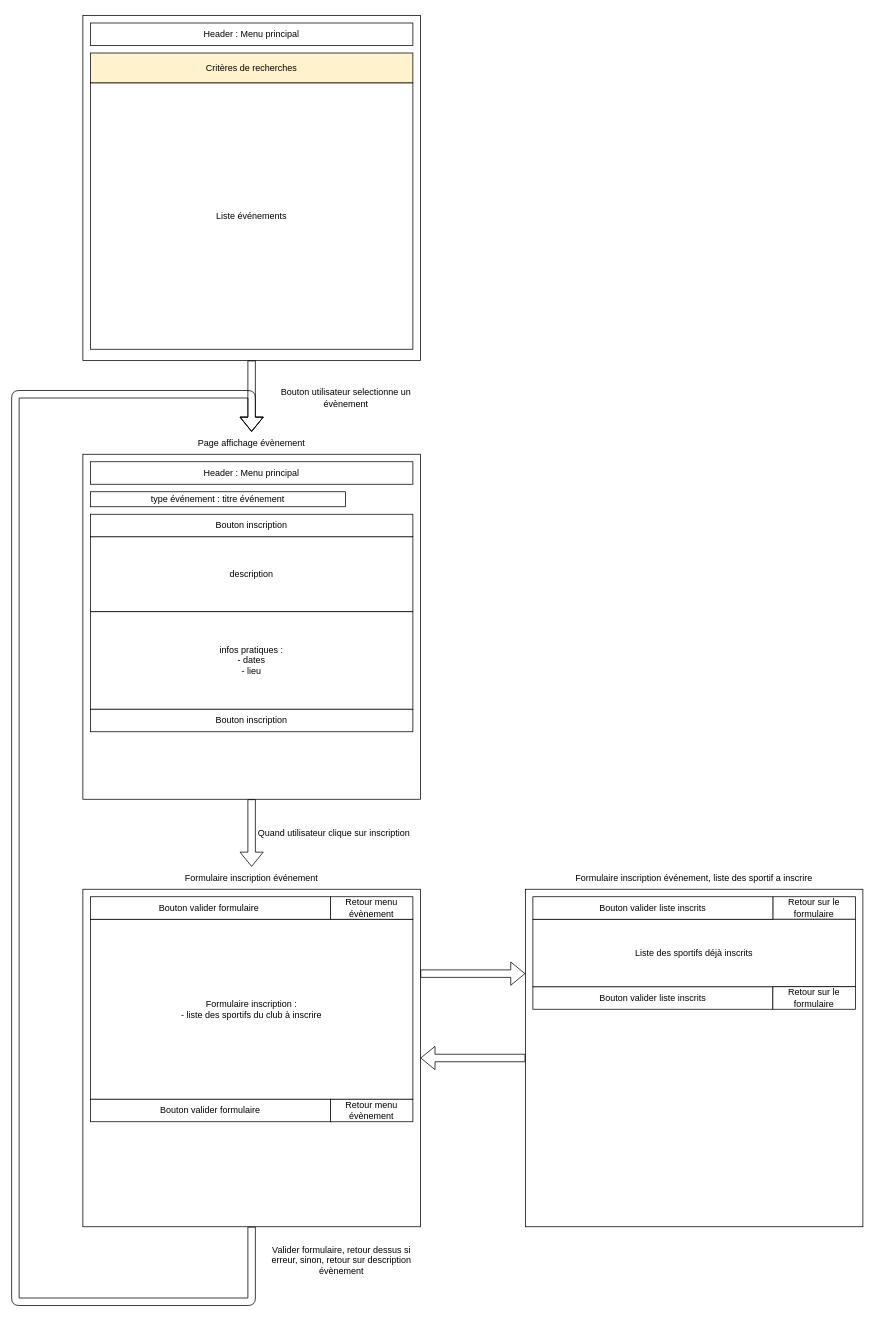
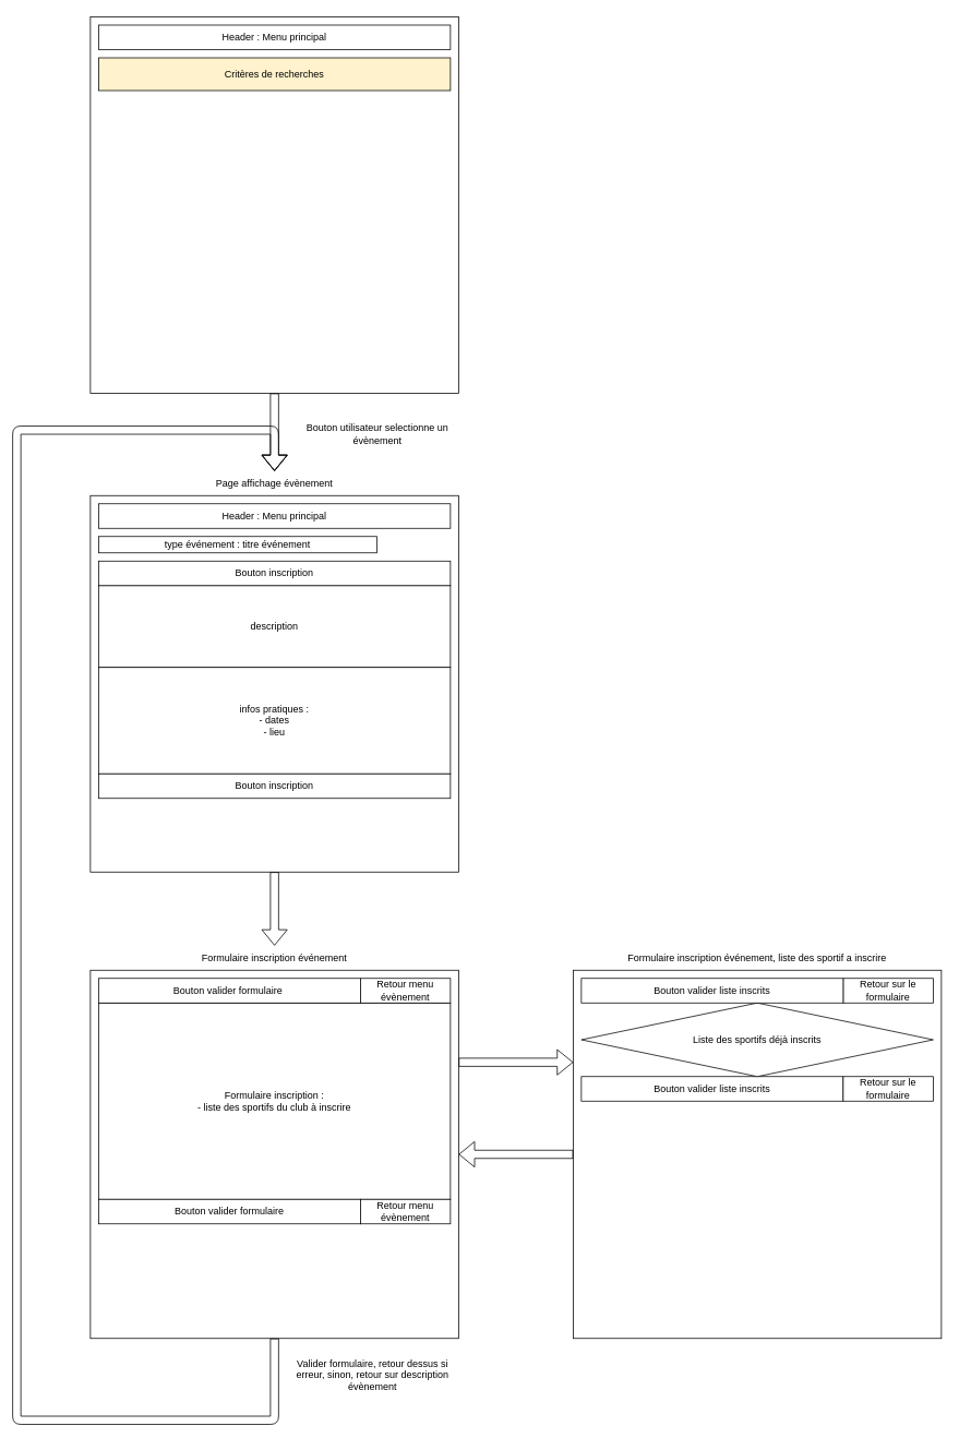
- <mxCell id="5" value="Liste événements" style="rounded=0;whiteSpace=wrap;html=1;" parent="1" vertex="1"><mxGeometry x="120" y="110" width="430" height="355" as="geometry" /></mxCell>
- <mxCell id="20" value="Quand utilisateur clique sur inscription" style="text;html=1;strokeColor=none;fillColor=none;align=center;verticalAlign=middle;whiteSpace=wrap;rounded=0;" parent="1" vertex="1"><mxGeometry x="340" y="1095" width="210" height="30" as="geometry" /></mxCell>
- <mxCell id="25" value="Liste des sportifs déjà inscrits" style="rounded=0;whiteSpace=wrap;html=1;" parent="1" vertex="1"><mxGeometry x="710" y="1225" width="430" height="90" as="geometry" /></mxCell>
+ <mxCell id="25" value="Liste des sportifs déjà inscrits" style="rhombus;whiteSpace=wrap;html=1;" parent="1" vertex="1"><mxGeometry x="710" y="1225" width="430" height="90" as="geometry" /></mxCell>
